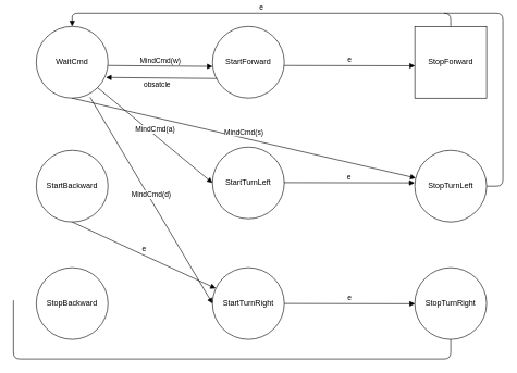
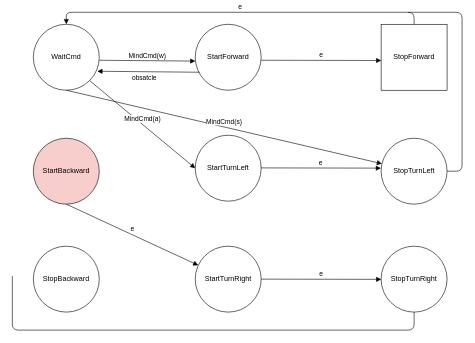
- <mxCell id="8" value="StartBackward" style="ellipse;whiteSpace=wrap;html=1;" vertex="1" parent="1"><mxGeometry x="55" y="230" width="110" height="110" as="geometry" /></mxCell>
+ <mxCell id="8" value="StartBackward" style="ellipse;whiteSpace=wrap;html=1;fillColor=#f8cecc;" vertex="1" parent="1"><mxGeometry x="55" y="230" width="110" height="110" as="geometry" /></mxCell>
- <mxCell id="18" value="MindCmd(d)" style="html=1;verticalAlign=bottom;endArrow=block;exitX=0.749;exitY=0.987;exitDx=0;exitDy=0;entryX=0;entryY=0.5;entryDx=0;entryDy=0;exitPerimeter=0;" edge="1" parent="1" source="2" target="15"><mxGeometry width="80" relative="1" as="geometry"><mxPoint x="158.891" y="143.891" as="sourcePoint" /><mxPoint x="335" y="290" as="targetPoint" /></mxGeometry></mxCell>
